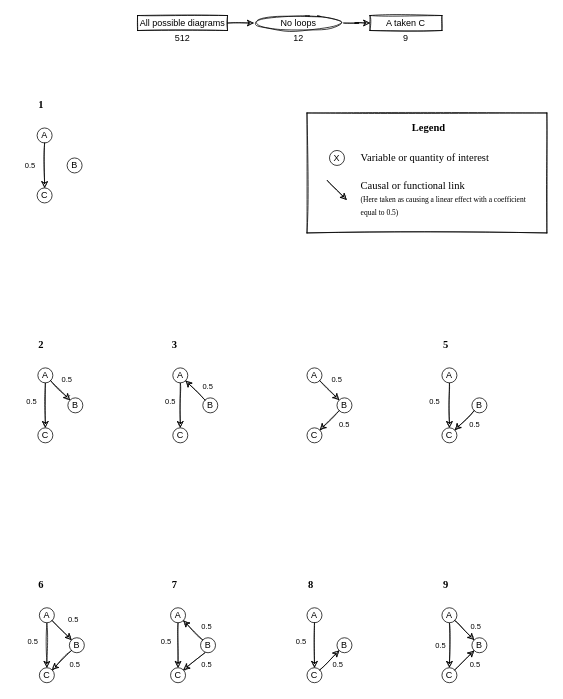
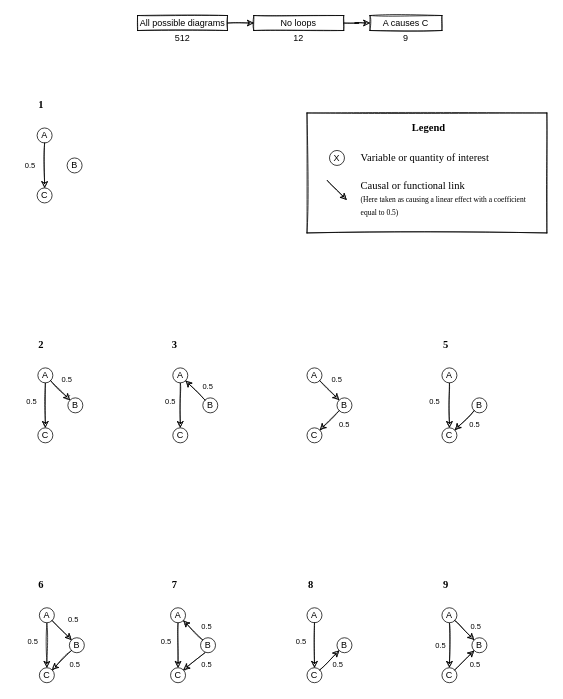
- <mxCell id="79" value="No loops" style="ellipse;whiteSpace=wrap;html=1;sketch=1;" parent="77" vertex="1"><mxGeometry x="155" width="120" height="20" as="geometry" /></mxCell>
+ <mxCell id="79" value="No loops" style="rounded=0;whiteSpace=wrap;html=1;sketch=1;" parent="77" vertex="1"><mxGeometry x="155" width="120" height="20" as="geometry" /></mxCell>
- <mxCell id="80" value="A taken C&lt;br&gt;" style="rounded=0;whiteSpace=wrap;html=1;sketch=1;" parent="77" vertex="1"><mxGeometry x="310" width="96" height="20" as="geometry" /></mxCell>
+ <mxCell id="80" value="A causes C&lt;br&gt;" style="rounded=0;whiteSpace=wrap;html=1;sketch=1;" parent="77" vertex="1"><mxGeometry x="310" width="96" height="20" as="geometry" /></mxCell>
